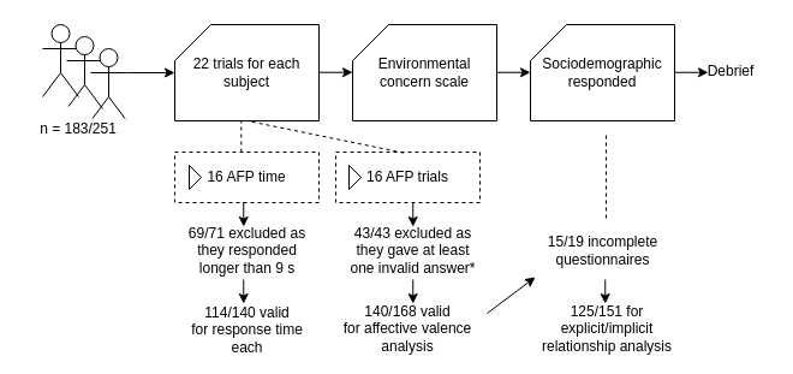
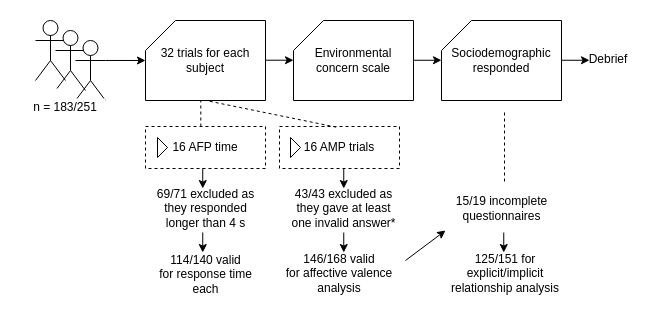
- <mxCell id="11" value="22 trials for each subject" style="shape=card;whiteSpace=wrap;html=1;" vertex="1" parent="1"><mxGeometry x="145" y="20" width="120" height="80" as="geometry" /></mxCell>
+ <mxCell id="11" value="32 trials for each subject" style="shape=card;whiteSpace=wrap;html=1;" vertex="1" parent="1"><mxGeometry x="145" y="20" width="120" height="80" as="geometry" /></mxCell>
- <mxCell id="12" value="16 AFP trials" style="html=1;whiteSpace=wrap;container=1;recursiveResize=0;collapsible=0;dashed=1;" vertex="1" parent="1"><mxGeometry x="279" y="126" width="120" height="42" as="geometry" /></mxCell>
+ <mxCell id="12" value="16 AMP trials" style="html=1;whiteSpace=wrap;container=1;recursiveResize=0;collapsible=0;dashed=1;" vertex="1" parent="1"><mxGeometry x="279" y="126" width="120" height="42" as="geometry" /></mxCell>
- <mxCell id="18" value="69/71 excluded as they responded longer than 9 s" style="text;html=1;strokeColor=none;fillColor=none;align=center;verticalAlign=middle;whiteSpace=wrap;rounded=0;" vertex="1" parent="1"><mxGeometry x="152.5" y="193" width="105" height="30" as="geometry" /></mxCell>
+ <mxCell id="18" value="69/71 excluded as they responded longer than 4 s" style="text;html=1;strokeColor=none;fillColor=none;align=center;verticalAlign=middle;whiteSpace=wrap;rounded=0;" vertex="1" parent="1"><mxGeometry x="152.5" y="193" width="105" height="30" as="geometry" /></mxCell>
- <mxCell id="22" value="140/168 valid&lt;br&gt;for affective valence analysis" style="text;html=1;strokeColor=none;fillColor=none;align=center;verticalAlign=middle;whiteSpace=wrap;rounded=0;" vertex="1" parent="1"><mxGeometry x="283" y="258" width="112" height="30" as="geometry" /></mxCell>
+ <mxCell id="22" value="146/168 valid&lt;br&gt;for affective valence analysis" style="text;html=1;strokeColor=none;fillColor=none;align=center;verticalAlign=middle;whiteSpace=wrap;rounded=0;" vertex="1" parent="1"><mxGeometry x="283" y="258" width="112" height="30" as="geometry" /></mxCell>
